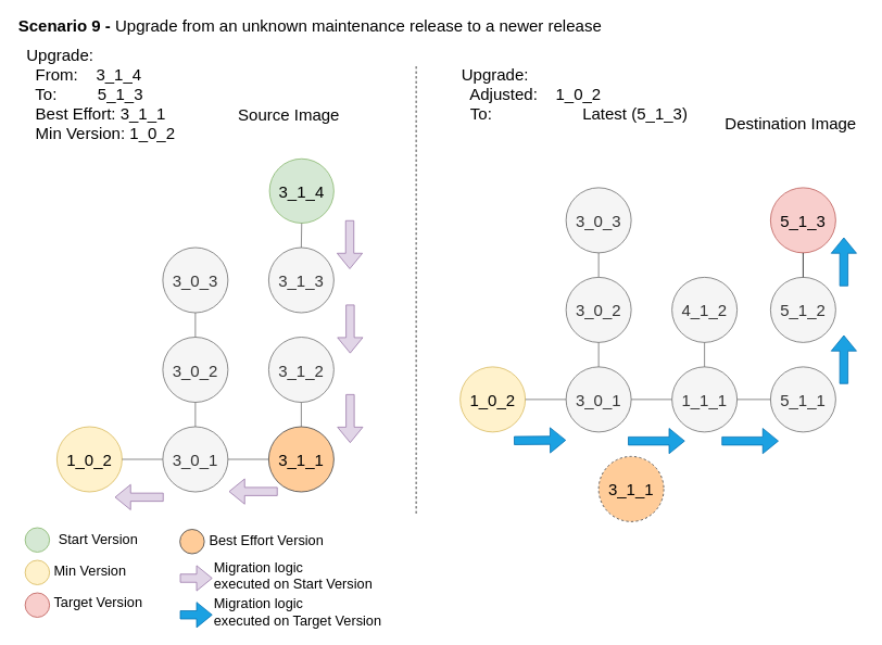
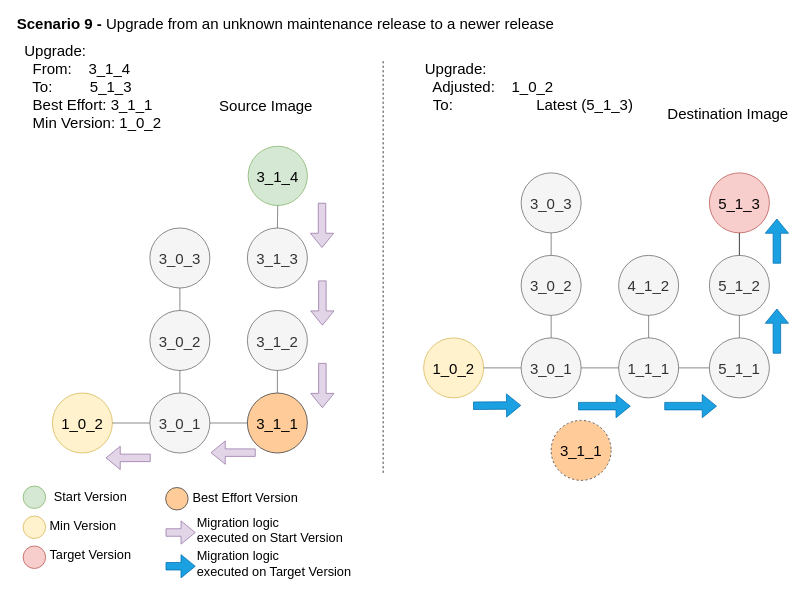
+ <mxCell id="38" value="" style="endArrow=none;html=1;entryX=0.5;entryY=0;entryDx=0;entryDy=0;exitX=0.5;exitY=1;exitDx=0;exitDy=0;fillColor=#f5f5f5;strokeColor=#666666;" parent="1" source="37" target="33" edge="1"><mxGeometry width="50" height="50" relative="1" as="geometry"><mxPoint x="874" y="430" as="sourcePoint" /><mxPoint x="874" y="460" as="targetPoint" /></mxGeometry></mxCell>
